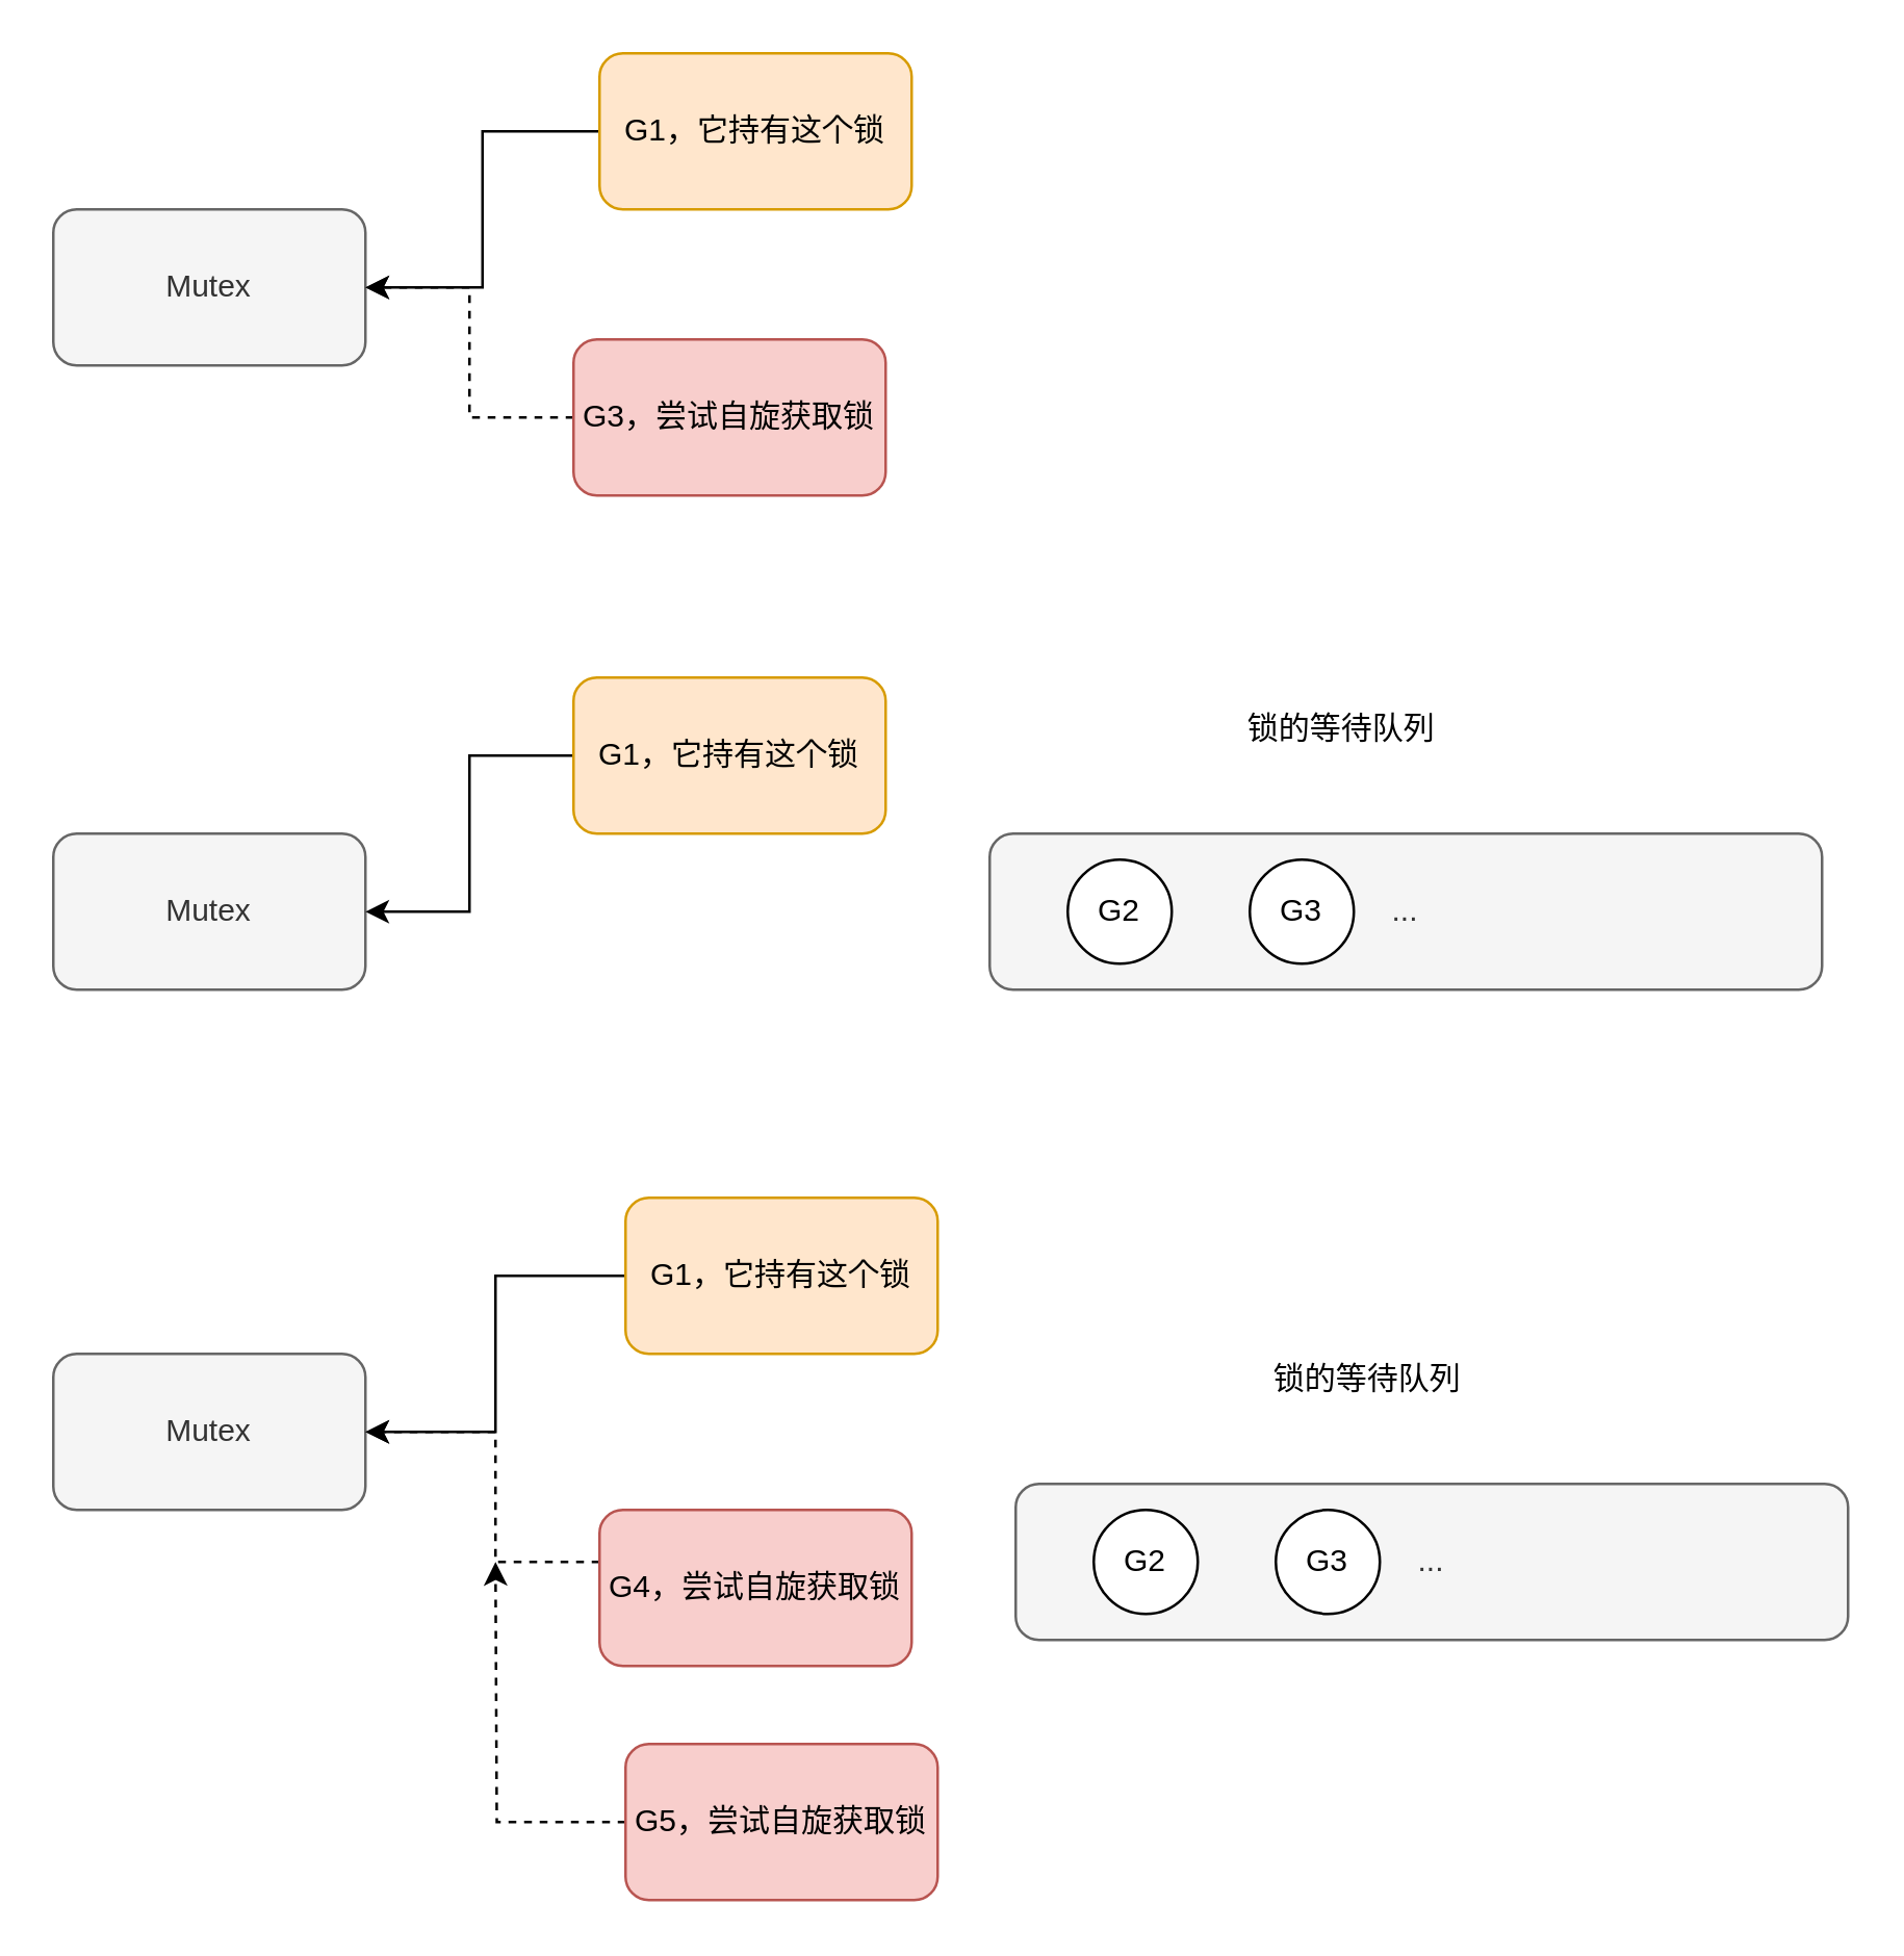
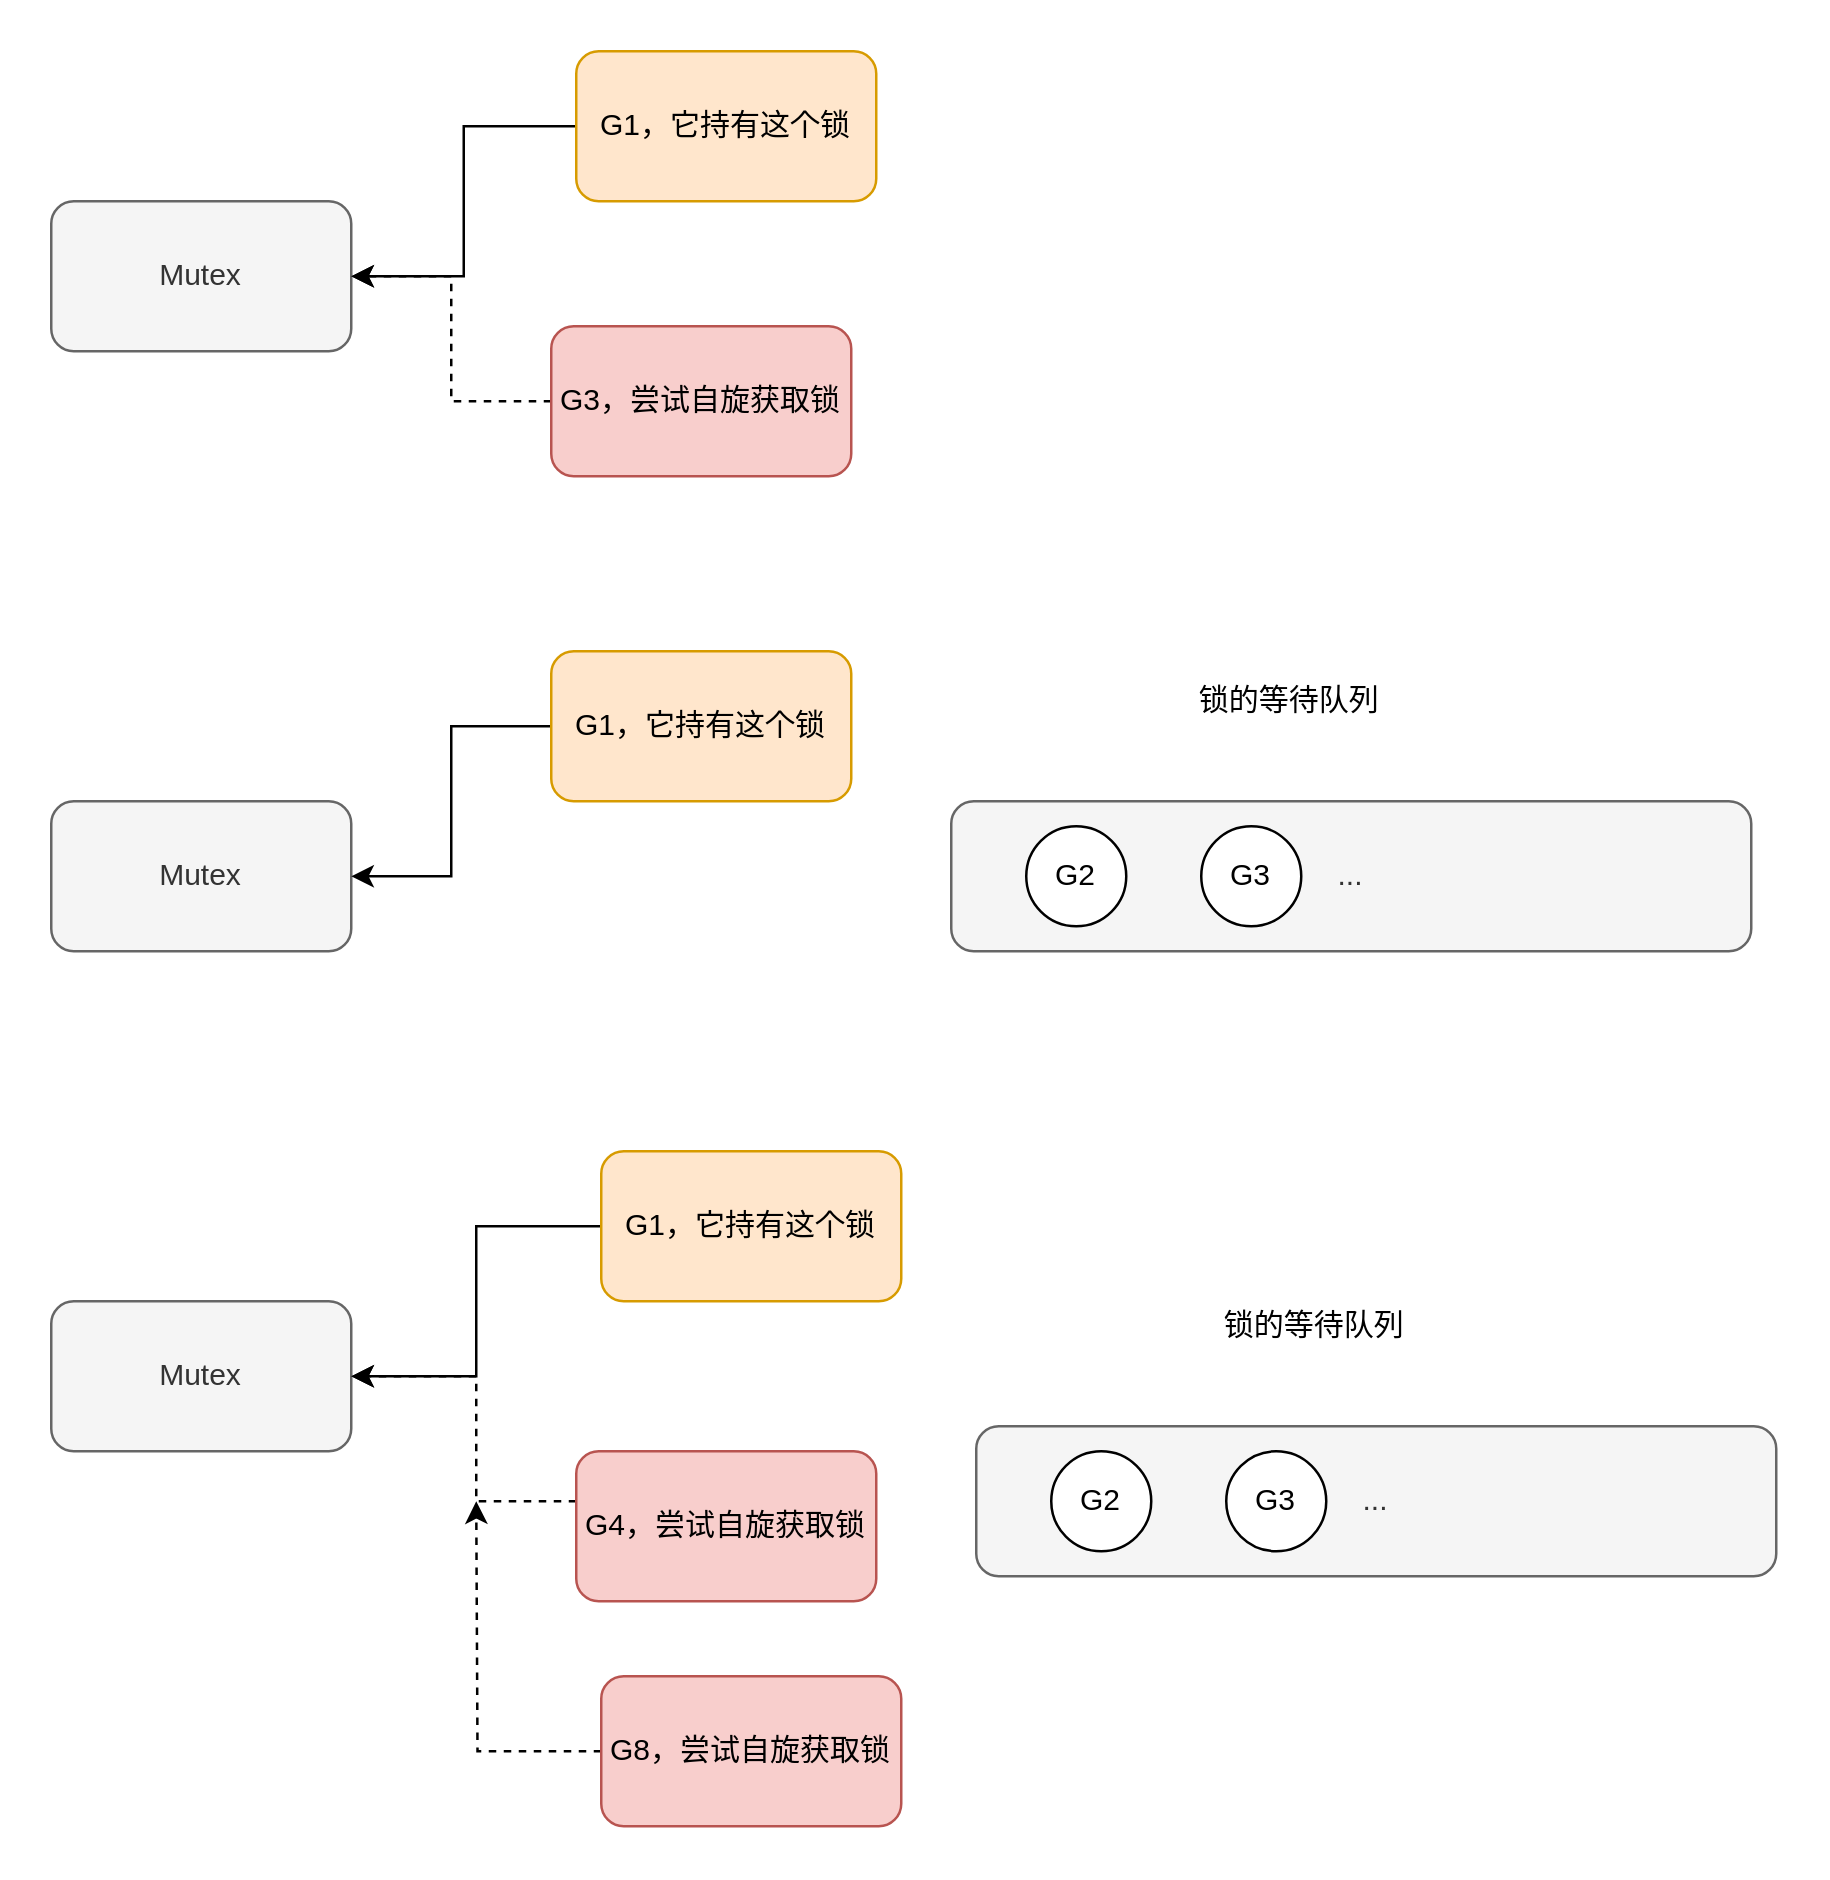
- <mxCell id="24" value="G5，尝试自旋获取锁" style="rounded=1;whiteSpace=wrap;html=1;fillColor=#f8cecc;strokeColor=#b85450;" vertex="1" parent="1"><mxGeometry x="240" y="670" width="120" height="60" as="geometry" /></mxCell>
+ <mxCell id="24" value="G8，尝试自旋获取锁" style="rounded=1;whiteSpace=wrap;html=1;fillColor=#f8cecc;strokeColor=#b85450;" vertex="1" parent="1"><mxGeometry x="240" y="670" width="120" height="60" as="geometry" /></mxCell>
